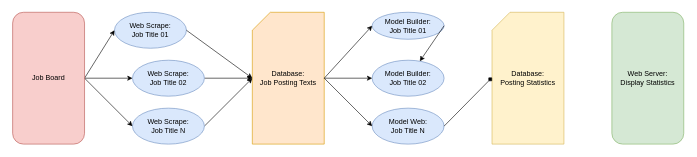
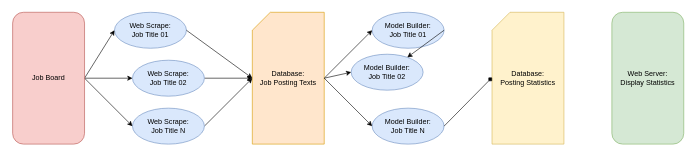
- <mxCell id="6" value="&lt;div&gt;Model Builder:&lt;/div&gt;&lt;div&gt;Job Title 01&lt;br&gt;&lt;/div&gt;" style="ellipse;whiteSpace=wrap;html=1;fillColor=#dae8fc;strokeColor=#6c8ebf;" vertex="1" parent="1"><mxGeometry x="620" y="20" width="120" height="45" as="geometry" /></mxCell>
+ <mxCell id="6" value="&lt;div&gt;Model Builder:&lt;/div&gt;&lt;div&gt;Job Title 01&lt;br&gt;&lt;/div&gt;" style="ellipse;whiteSpace=wrap;html=1;fillColor=#dae8fc;strokeColor=#6c8ebf;" vertex="1" parent="1"><mxGeometry x="620" y="20" width="120" height="60" as="geometry" /></mxCell>
- <mxCell id="11" value="&lt;div&gt;Model Builder:&lt;/div&gt;&lt;div&gt;Job Title 02&lt;/div&gt;" style="ellipse;whiteSpace=wrap;html=1;fillColor=#dae8fc;strokeColor=#6c8ebf;" vertex="1" parent="1"><mxGeometry x="620" y="100" width="120" height="60" as="geometry" /></mxCell>
+ <mxCell id="11" value="&lt;div&gt;Model Builder:&lt;/div&gt;&lt;div&gt;Job Title 02&lt;/div&gt;" style="ellipse;whiteSpace=wrap;html=1;fillColor=#dae8fc;strokeColor=#6c8ebf;" vertex="1" parent="1"><mxGeometry x="585" y="90" width="120" height="60" as="geometry" /></mxCell>
- <mxCell id="12" value="&lt;div&gt;Model Web:&lt;/div&gt;&lt;div&gt;Job Title N&lt;/div&gt;" style="ellipse;whiteSpace=wrap;html=1;fillColor=#dae8fc;strokeColor=#6c8ebf;" vertex="1" parent="1"><mxGeometry x="620" y="180" width="120" height="60" as="geometry" /></mxCell>
+ <mxCell id="12" value="&lt;div&gt;Model Builder:&lt;/div&gt;&lt;div&gt;Job Title N&lt;/div&gt;" style="ellipse;whiteSpace=wrap;html=1;fillColor=#dae8fc;strokeColor=#6c8ebf;" vertex="1" parent="1"><mxGeometry x="620" y="180" width="120" height="60" as="geometry" /></mxCell>
